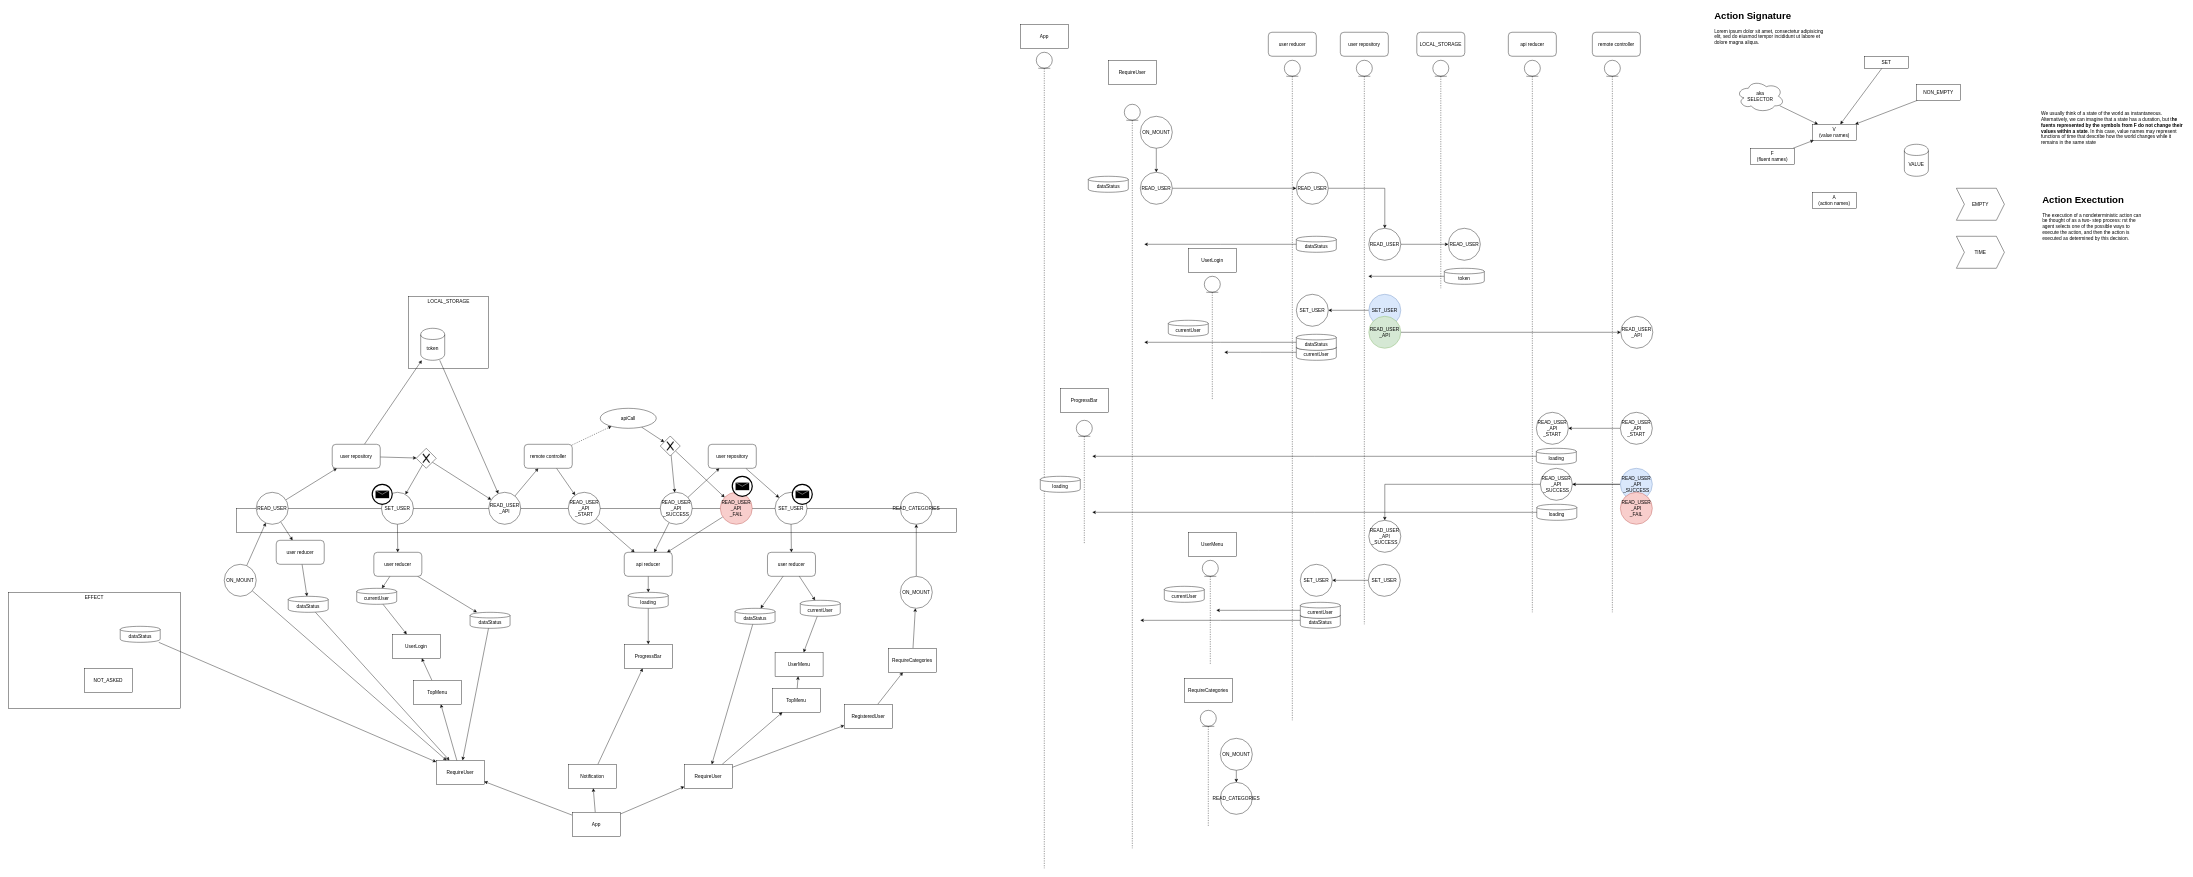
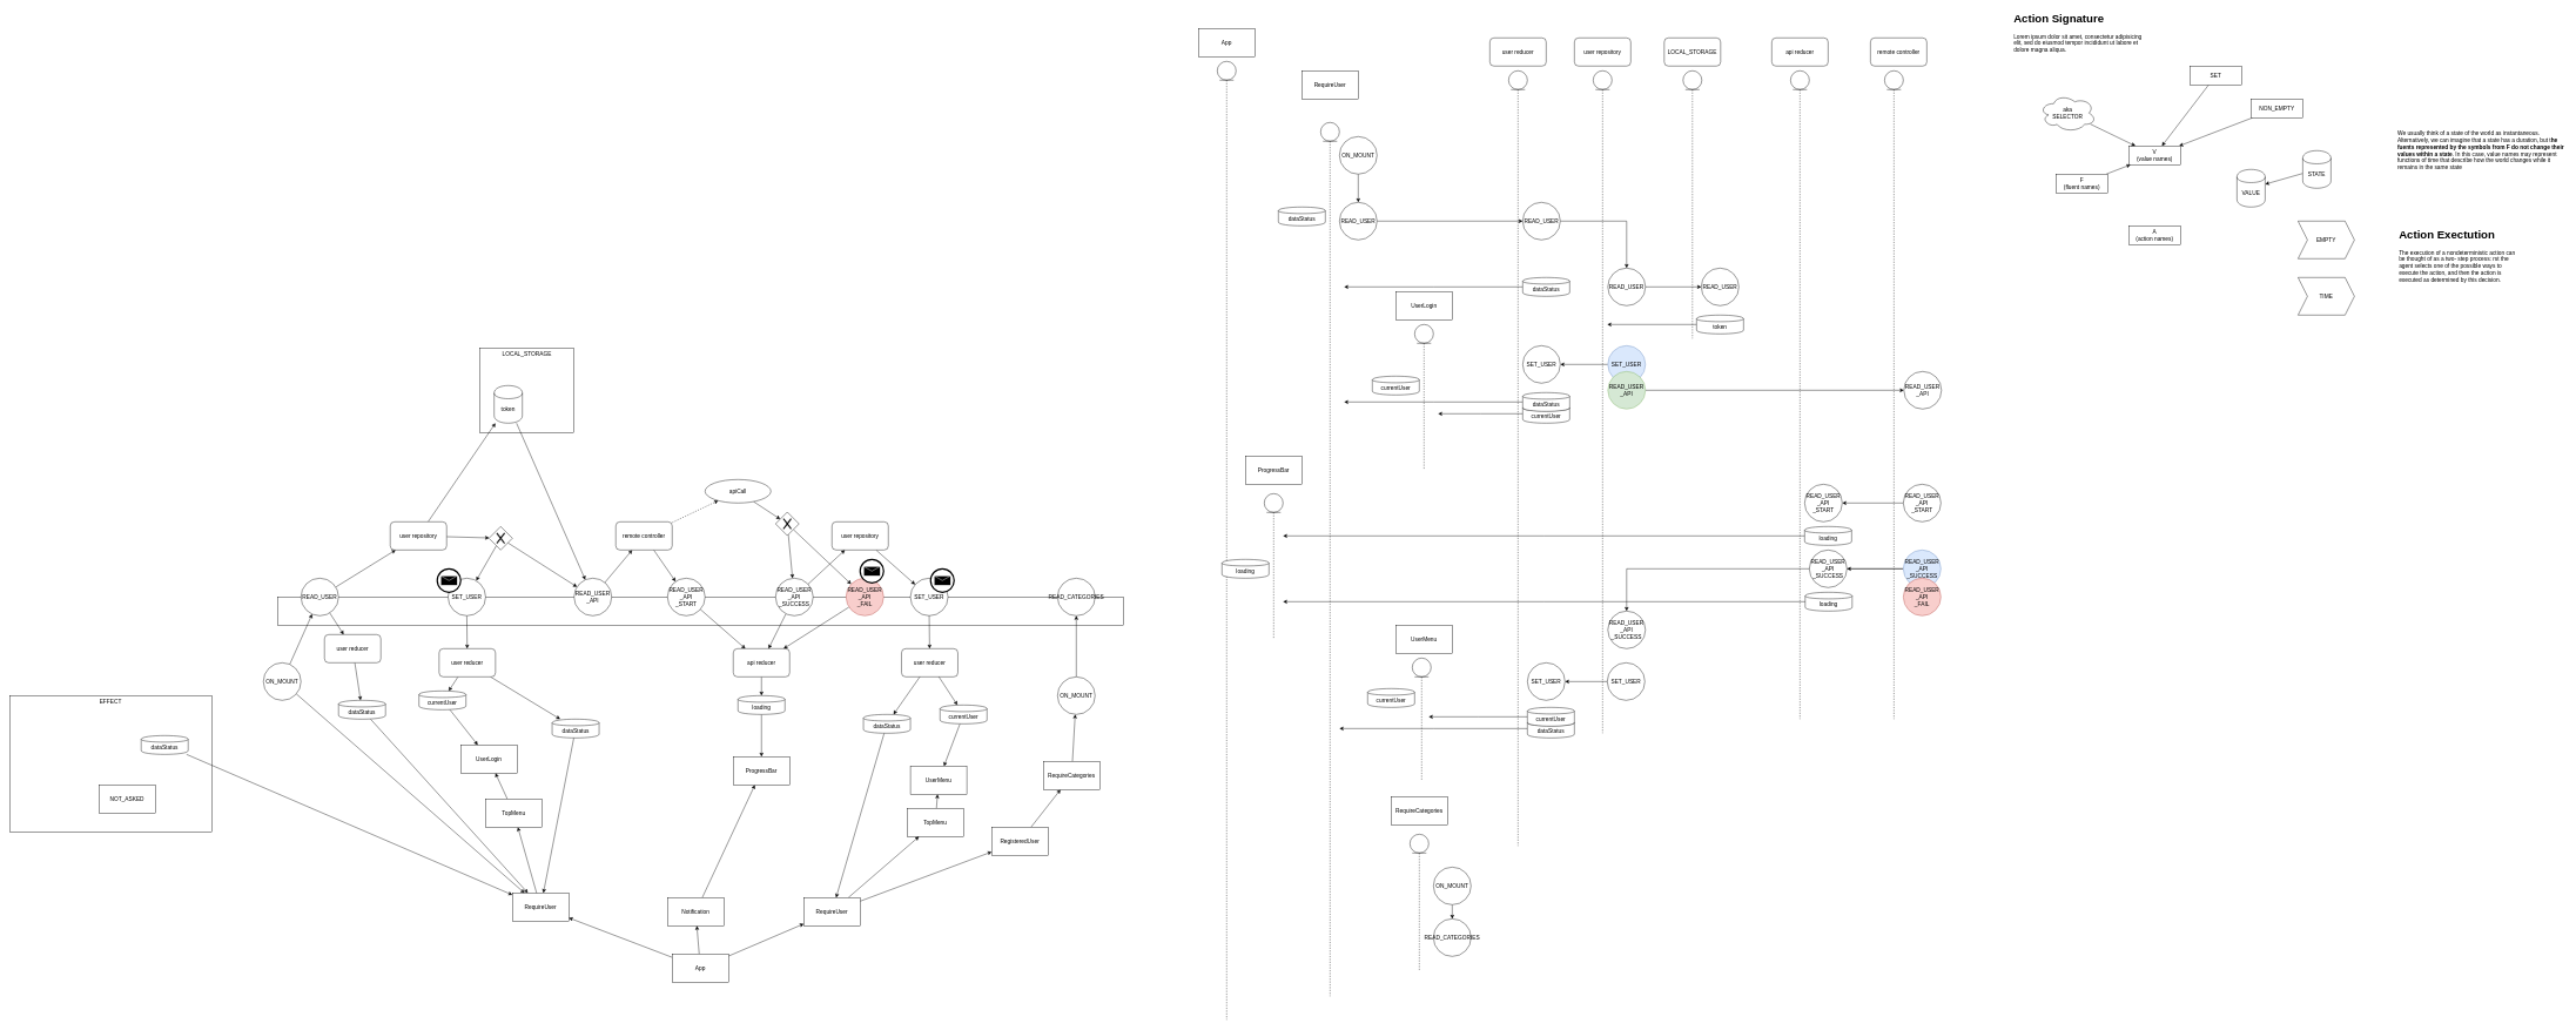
- <mxCell id="169" value="SET" style="rounded=0;whiteSpace=wrap;html=1;" vertex="1" parent="1"><mxGeometry x="4660" y="140" width="110" height="30" as="geometry" /></mxCell>
+ <mxCell id="169" value="SET" style="rounded=0;whiteSpace=wrap;html=1;" vertex="1" parent="1"><mxGeometry x="4660" y="140" width="110" height="40" as="geometry" /></mxCell>
+ <mxCell id="177" value="STATE" style="shape=cylinder;whiteSpace=wrap;html=1;boundedLbl=1;backgroundOutline=1;" vertex="1" parent="1"><mxGeometry x="4900" y="320" width="60" height="80" as="geometry" /></mxCell>
+ <mxCell id="176" value="" style="edgeStyle=none;rounded=0;orthogonalLoop=1;jettySize=auto;html=1;" edge="1" parent="1" source="177" target="178"><mxGeometry relative="1" as="geometry" /></mxCell>
